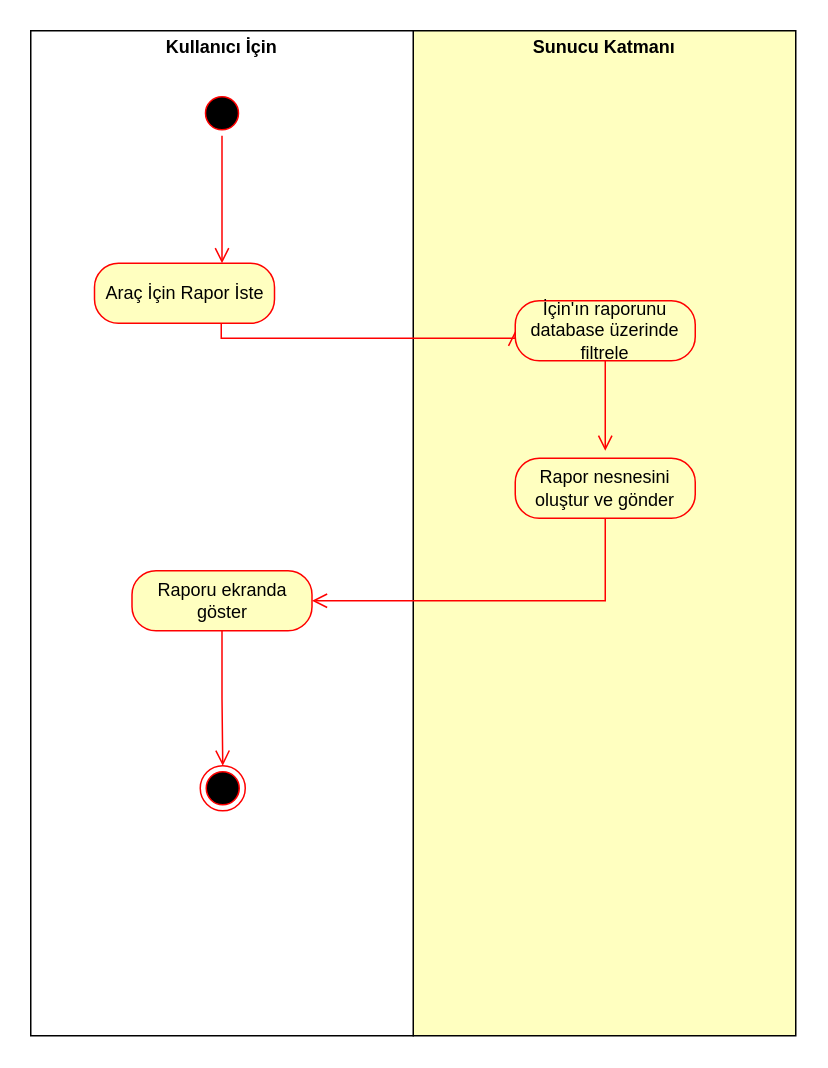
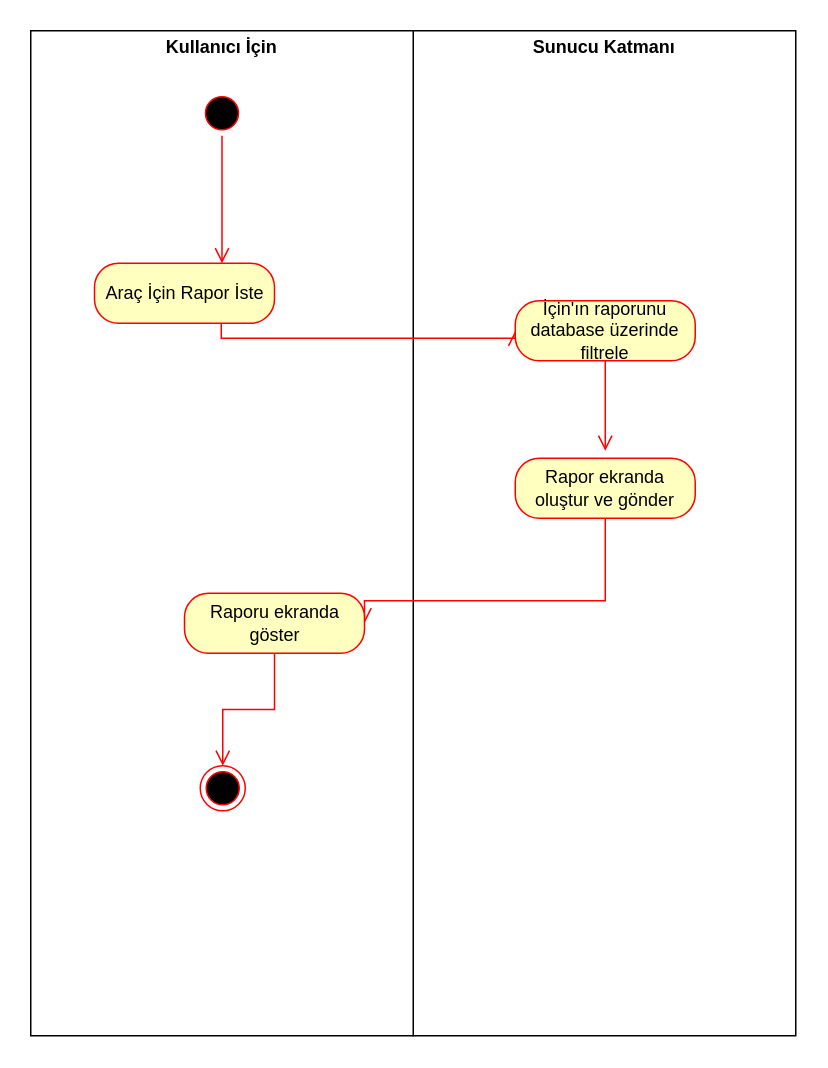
- <mxCell id="10" value="Rapor nesnesini oluştur ve gönder" style="rounded=1;whiteSpace=wrap;html=1;arcSize=40;fontColor=#000000;fillColor=#ffffc0;strokeColor=#ff0000;" vertex="1" parent="1"><mxGeometry x="343" y="305" width="120" height="40" as="geometry" /></mxCell>
+ <mxCell id="10" value="Rapor ekranda oluştur ve gönder" style="rounded=1;whiteSpace=wrap;html=1;arcSize=40;fontColor=#000000;fillColor=#ffffc0;strokeColor=#ff0000;" vertex="1" parent="1"><mxGeometry x="343" y="305" width="120" height="40" as="geometry" /></mxCell>
- <mxCell id="2" value="&lt;p style=&quot;margin:0px;margin-top:4px;text-align:center;&quot;&gt;&lt;b&gt;Sunucu Katmanı&lt;/b&gt;&lt;/p&gt;" style="verticalAlign=top;align=left;overflow=fill;html=1;whiteSpace=wrap;fillColor=#ffffc0;" vertex="1" parent="1"><mxGeometry x="275" y="20" width="255" height="670" as="geometry" /></mxCell>
+ <mxCell id="2" value="&lt;p style=&quot;margin:0px;margin-top:4px;text-align:center;&quot;&gt;&lt;b&gt;Sunucu Katmanı&lt;/b&gt;&lt;/p&gt;" style="verticalAlign=top;align=left;overflow=fill;html=1;whiteSpace=wrap;" vertex="1" parent="1"><mxGeometry x="275" y="20" width="255" height="670" as="geometry" /></mxCell>
- <mxCell id="12" value="Raporu ekranda göster" style="rounded=1;whiteSpace=wrap;html=1;arcSize=40;fontColor=#000000;fillColor=#ffffc0;strokeColor=#ff0000;" vertex="1" parent="1"><mxGeometry x="87.5" y="380" width="120" height="40" as="geometry" /></mxCell>
+ <mxCell id="12" value="Raporu ekranda göster" style="rounded=1;whiteSpace=wrap;html=1;arcSize=40;fontColor=#000000;fillColor=#ffffc0;strokeColor=#ff0000;" vertex="1" parent="1"><mxGeometry x="122.5" y="395" width="120" height="40" as="geometry" /></mxCell>
